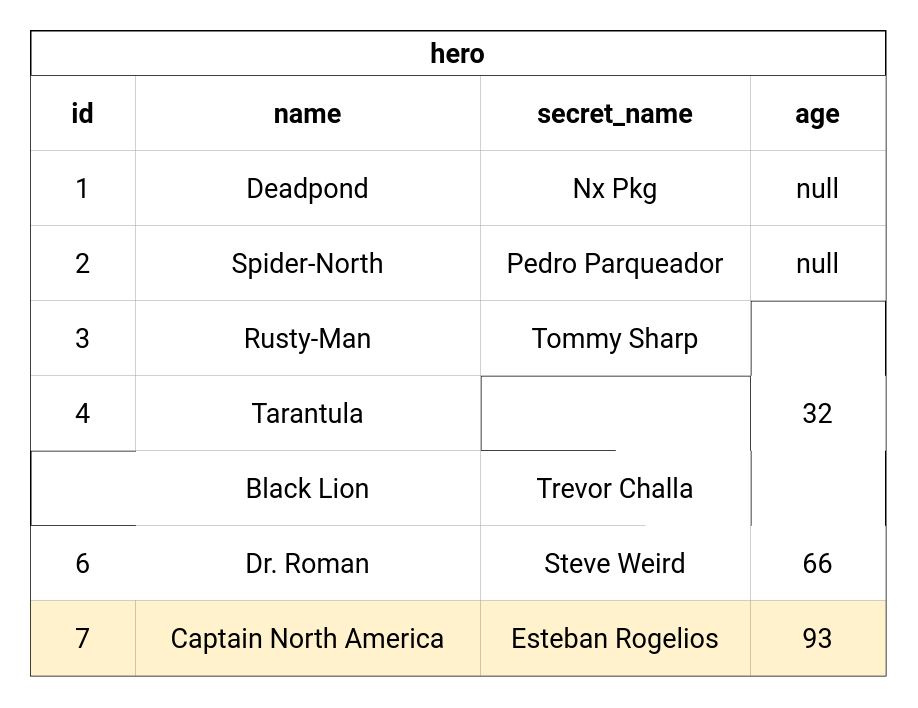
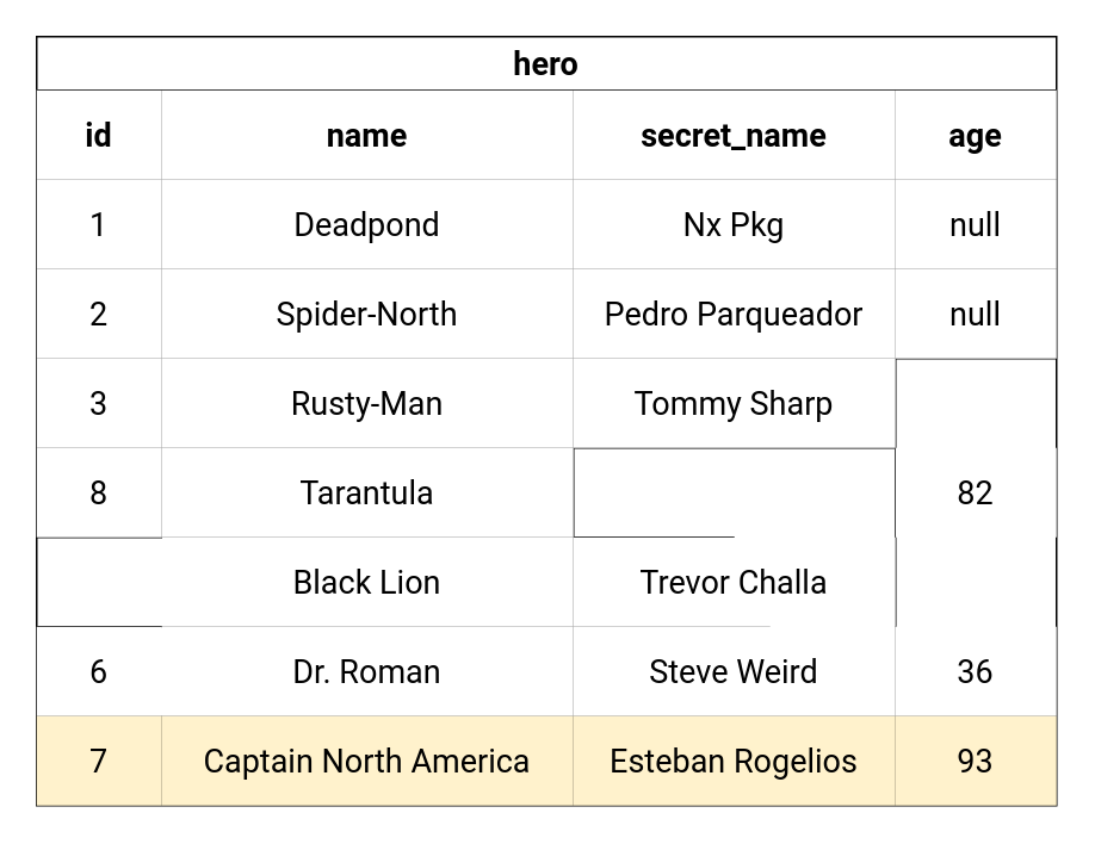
- <mxCell id="23" value="&lt;font face=&quot;roboto&quot;&gt;&lt;span style=&quot;font-size: 18px&quot;&gt;4&lt;/span&gt;&lt;/font&gt;" style="shape=partialRectangle;html=1;whiteSpace=wrap;connectable=0;top=0;left=0;bottom=0;right=0;overflow=hidden;" parent="22" vertex="1"><mxGeometry width="70" height="50" as="geometry" /></mxCell>
+ <mxCell id="23" value="&lt;font face=&quot;roboto&quot;&gt;&lt;span style=&quot;font-size: 18px&quot;&gt;8&lt;/span&gt;&lt;/font&gt;" style="shape=partialRectangle;html=1;whiteSpace=wrap;connectable=0;top=0;left=0;bottom=0;right=0;overflow=hidden;" parent="22" vertex="1"><mxGeometry width="70" height="50" as="geometry" /></mxCell>
- <mxCell id="25" value="&lt;span style=&quot;font-family: &amp;#34;roboto&amp;#34; ; font-size: 18px&quot;&gt;32&lt;/span&gt;" style="shape=partialRectangle;html=1;whiteSpace=wrap;connectable=0;top=0;left=0;bottom=0;right=0;overflow=hidden;" parent="22" vertex="1"><mxGeometry x="480" width="90" height="50" as="geometry" /></mxCell>
+ <mxCell id="25" value="&lt;span style=&quot;font-family: &amp;#34;roboto&amp;#34; ; font-size: 18px&quot;&gt;82&lt;/span&gt;" style="shape=partialRectangle;html=1;whiteSpace=wrap;connectable=0;top=0;left=0;bottom=0;right=0;overflow=hidden;" parent="22" vertex="1"><mxGeometry x="480" width="90" height="50" as="geometry" /></mxCell>
- <mxCell id="33" value="&lt;span style=&quot;font-family: &amp;#34;roboto&amp;#34; ; font-size: 18px&quot;&gt;66&lt;/span&gt;" style="shape=partialRectangle;html=1;whiteSpace=wrap;connectable=0;top=0;left=0;bottom=0;right=0;overflow=hidden;" parent="29" vertex="1"><mxGeometry x="480" width="90" height="50" as="geometry" /></mxCell>
+ <mxCell id="33" value="&lt;span style=&quot;font-family: &amp;#34;roboto&amp;#34; ; font-size: 18px&quot;&gt;36&lt;/span&gt;" style="shape=partialRectangle;html=1;whiteSpace=wrap;connectable=0;top=0;left=0;bottom=0;right=0;overflow=hidden;" parent="29" vertex="1"><mxGeometry x="480" width="90" height="50" as="geometry" /></mxCell>
